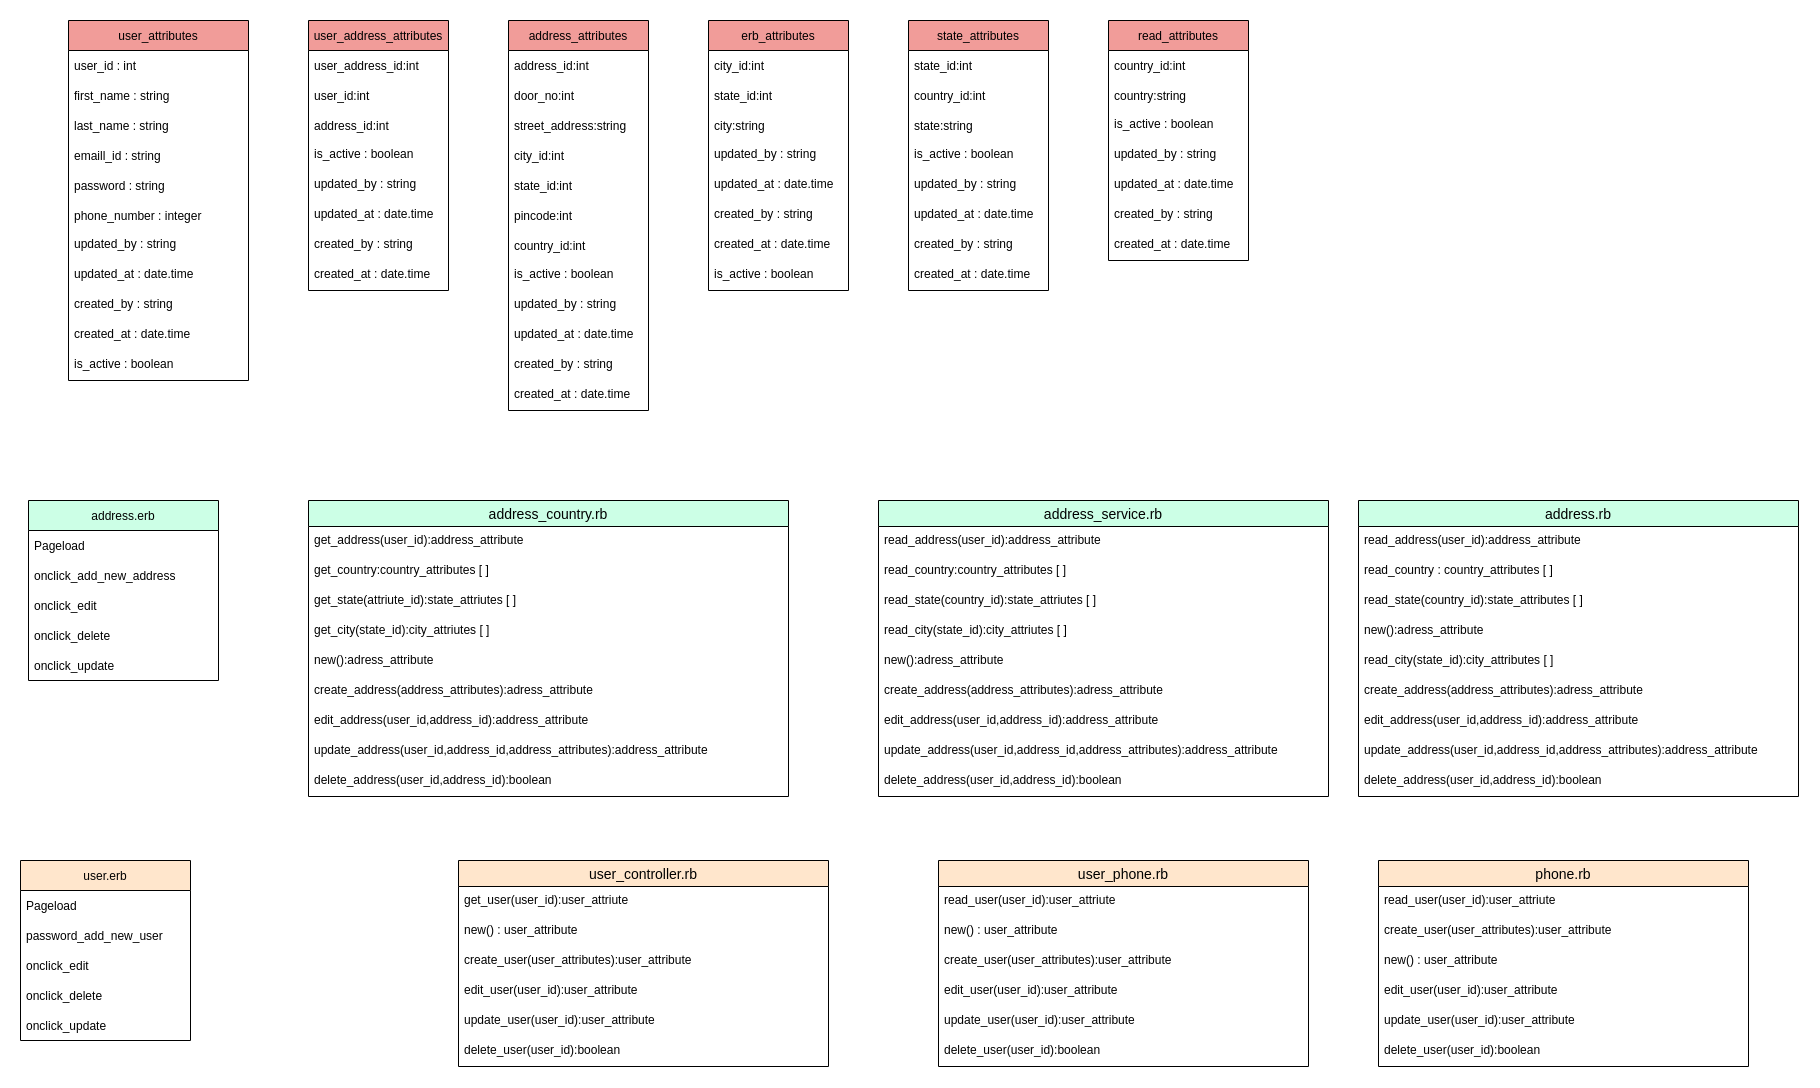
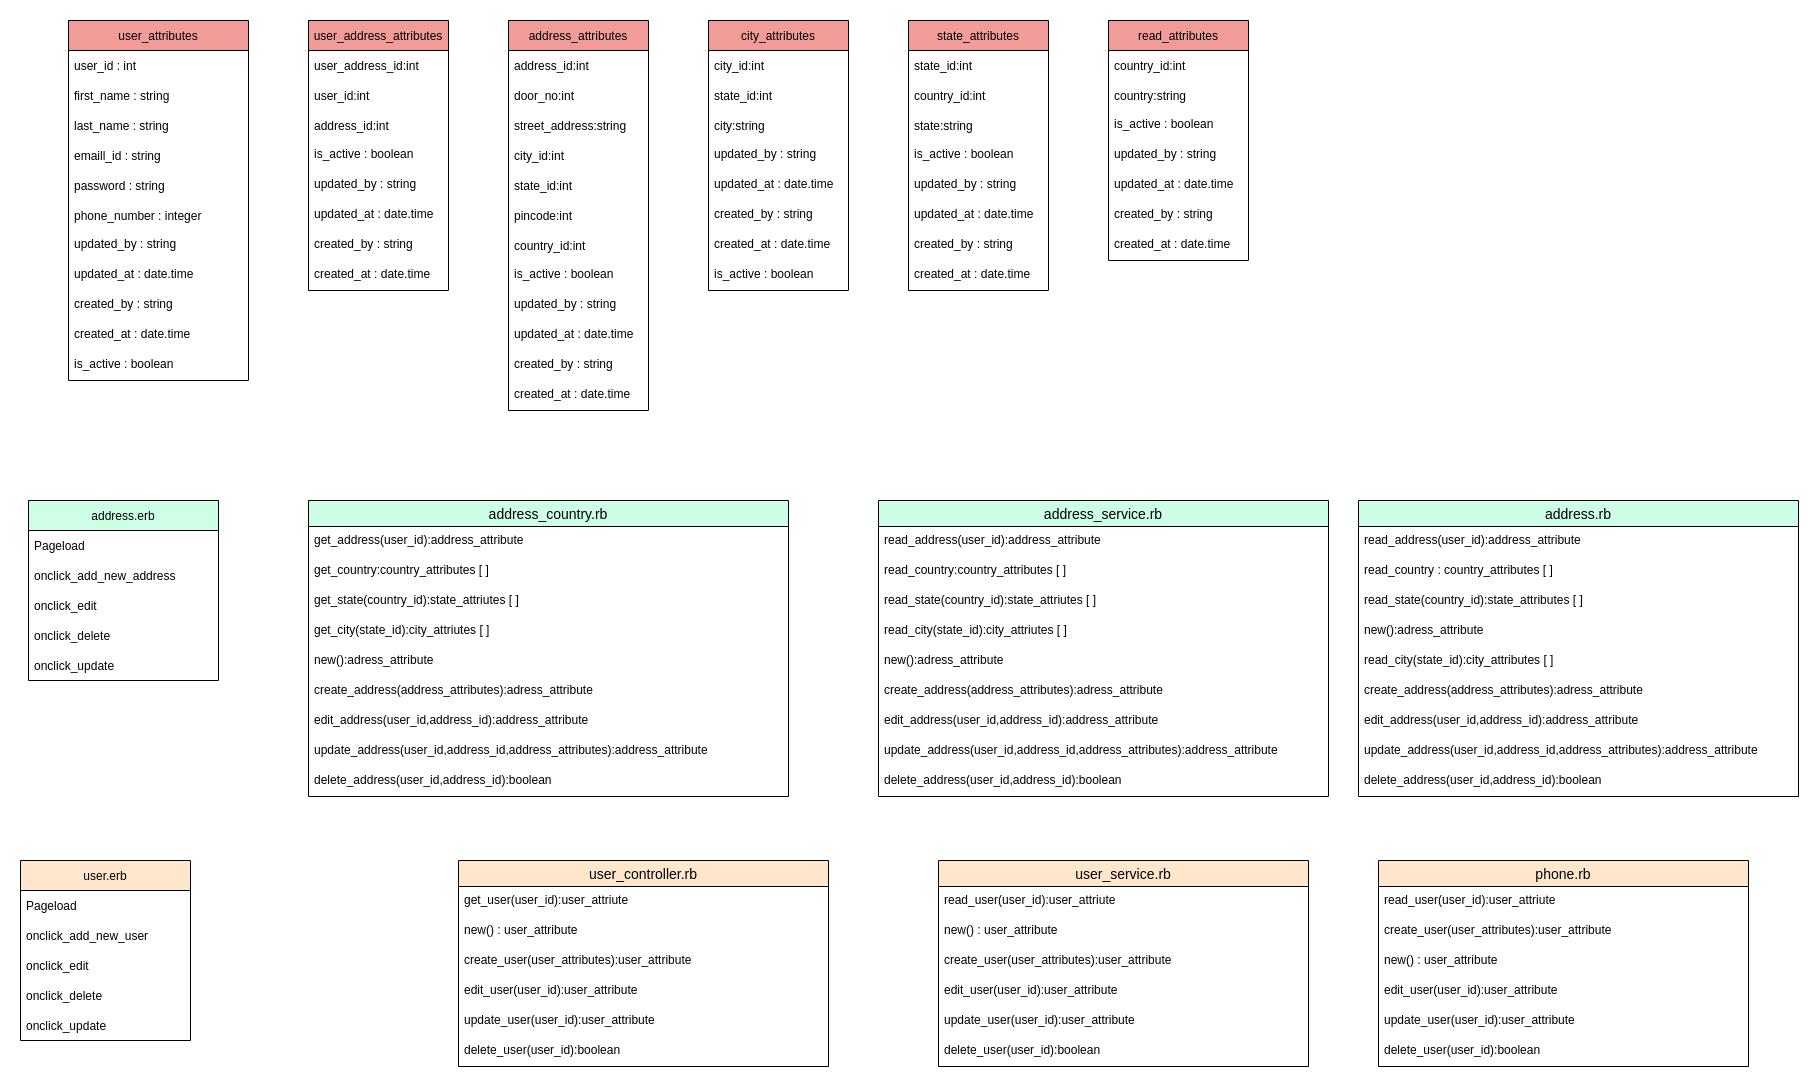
- <mxCell id="62" value="erb_attributes" style="swimlane;fontStyle=0;childLayout=stackLayout;horizontal=1;startSize=30;horizontalStack=0;resizeParent=1;resizeParentMax=0;resizeLast=0;collapsible=1;marginBottom=0;fillColor=#F19C99;" parent="1" vertex="1"><mxGeometry x="708" y="20" width="140" height="270" as="geometry" /></mxCell>
+ <mxCell id="62" value="city_attributes" style="swimlane;fontStyle=0;childLayout=stackLayout;horizontal=1;startSize=30;horizontalStack=0;resizeParent=1;resizeParentMax=0;resizeLast=0;collapsible=1;marginBottom=0;fillColor=#F19C99;" parent="1" vertex="1"><mxGeometry x="708" y="20" width="140" height="270" as="geometry" /></mxCell>
- <mxCell id="118" value="get_state(attriute_id):state_attriutes [ ]" style="text;strokeColor=none;fillColor=none;spacingLeft=4;spacingRight=4;overflow=hidden;rotatable=0;points=[[0,0.5],[1,0.5]];portConstraint=eastwest;fontSize=12;" parent="115" vertex="1"><mxGeometry y="86" width="480" height="30" as="geometry" /></mxCell>
+ <mxCell id="118" value="get_state(country_id):state_attriutes [ ]" style="text;strokeColor=none;fillColor=none;spacingLeft=4;spacingRight=4;overflow=hidden;rotatable=0;points=[[0,0.5],[1,0.5]];portConstraint=eastwest;fontSize=12;" parent="115" vertex="1"><mxGeometry y="86" width="480" height="30" as="geometry" /></mxCell>
- <mxCell id="102" value="user_phone.rb" style="swimlane;fontStyle=0;childLayout=stackLayout;horizontal=1;startSize=26;horizontalStack=0;resizeParent=1;resizeParentMax=0;resizeLast=0;collapsible=1;marginBottom=0;align=center;fontSize=14;fillColor=#FFE6CC;" parent="1" vertex="1"><mxGeometry x="938" y="860" width="370" height="206" as="geometry" /></mxCell>
+ <mxCell id="102" value="user_service.rb" style="swimlane;fontStyle=0;childLayout=stackLayout;horizontal=1;startSize=26;horizontalStack=0;resizeParent=1;resizeParentMax=0;resizeLast=0;collapsible=1;marginBottom=0;align=center;fontSize=14;fillColor=#FFE6CC;" parent="1" vertex="1"><mxGeometry x="938" y="860" width="370" height="206" as="geometry" /></mxCell>
- <mxCell id="111" value="password_add_new_user" style="text;strokeColor=none;fillColor=none;align=left;verticalAlign=middle;spacingLeft=4;spacingRight=4;overflow=hidden;points=[[0,0.5],[1,0.5]];portConstraint=eastwest;rotatable=0;" parent="109" vertex="1"><mxGeometry y="60" width="170" height="30" as="geometry" /></mxCell>
+ <mxCell id="111" value="onclick_add_new_user" style="text;strokeColor=none;fillColor=none;align=left;verticalAlign=middle;spacingLeft=4;spacingRight=4;overflow=hidden;points=[[0,0.5],[1,0.5]];portConstraint=eastwest;rotatable=0;" parent="109" vertex="1"><mxGeometry y="60" width="170" height="30" as="geometry" /></mxCell>
